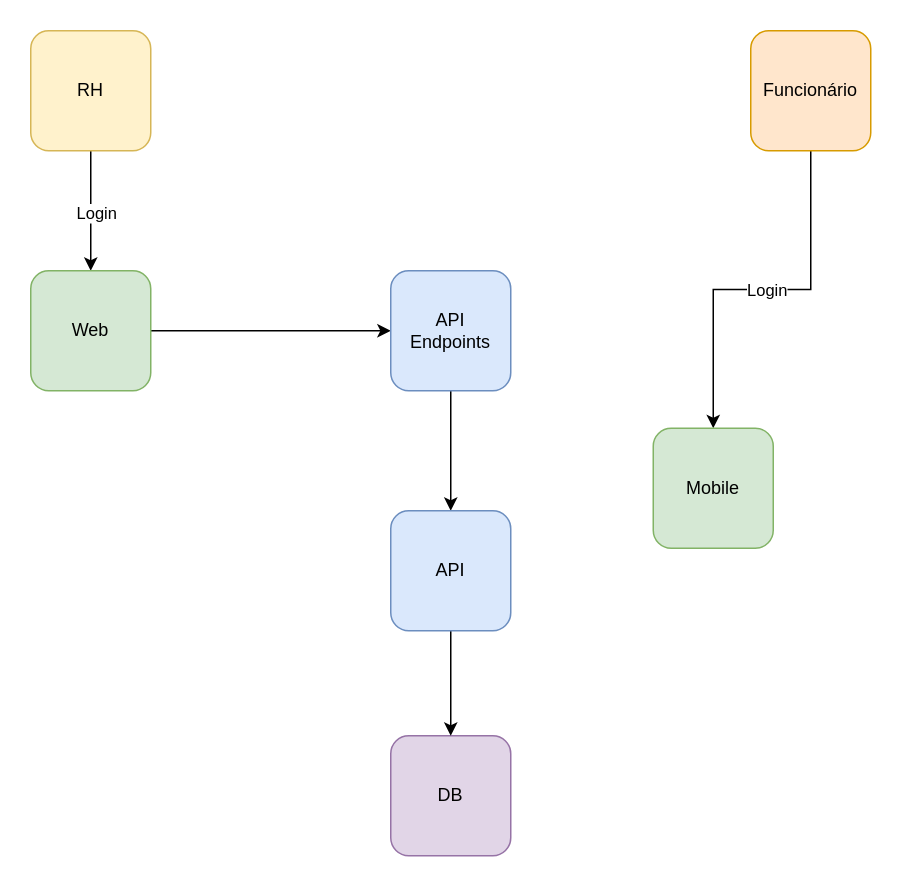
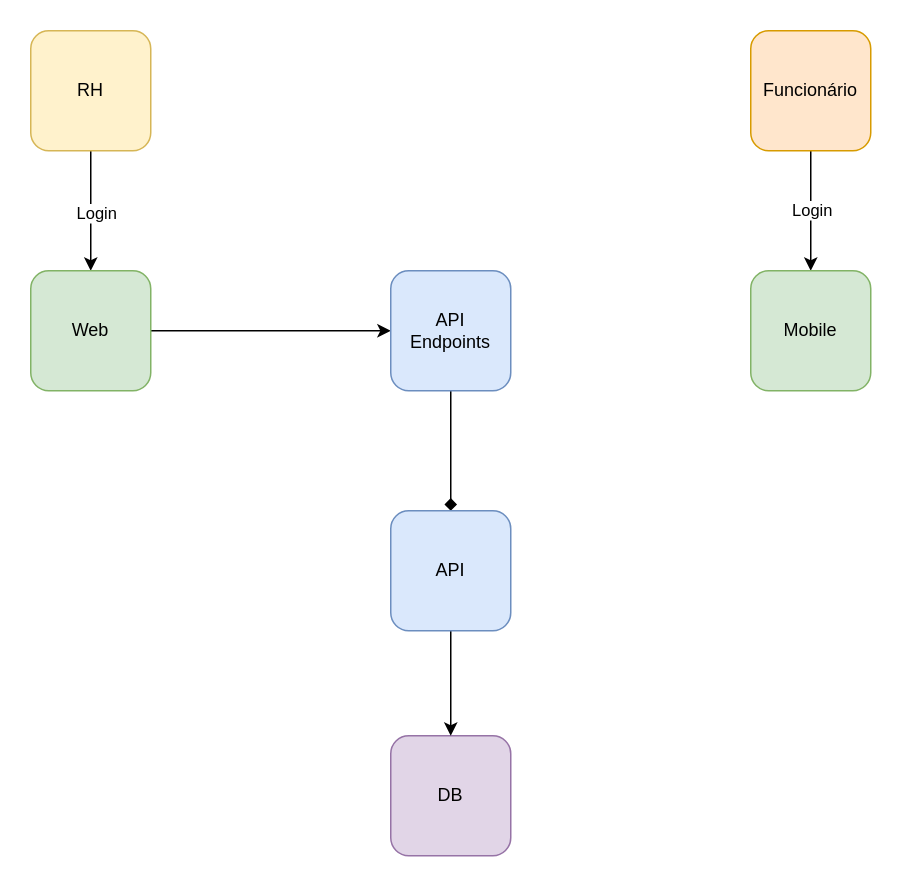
- <mxCell id="10" value="Mobile" style="rounded=1;whiteSpace=wrap;html=1;fillColor=#d5e8d4;strokeColor=#82b366;" vertex="1" parent="1"><mxGeometry x="435" y="285" width="80" height="80" as="geometry" /></mxCell>
+ <mxCell id="10" value="Mobile" style="rounded=1;whiteSpace=wrap;html=1;fillColor=#d5e8d4;strokeColor=#82b366;" vertex="1" parent="1"><mxGeometry x="500" y="180" width="80" height="80" as="geometry" /></mxCell>
- <mxCell id="11" style="edgeStyle=orthogonalEdgeStyle;rounded=0;orthogonalLoop=1;jettySize=auto;html=1;entryX=0.5;entryY=0;entryDx=0;entryDy=0;" edge="1" parent="1" source="12" target="15"><mxGeometry relative="1" as="geometry" /></mxCell>
+ <mxCell id="11" style="edgeStyle=orthogonalEdgeStyle;rounded=0;orthogonalLoop=1;jettySize=auto;html=1;entryX=0.5;entryY=0;entryDx=0;entryDy=0;endArrow=diamond;" edge="1" parent="1" source="12" target="15"><mxGeometry relative="1" as="geometry" /></mxCell>
